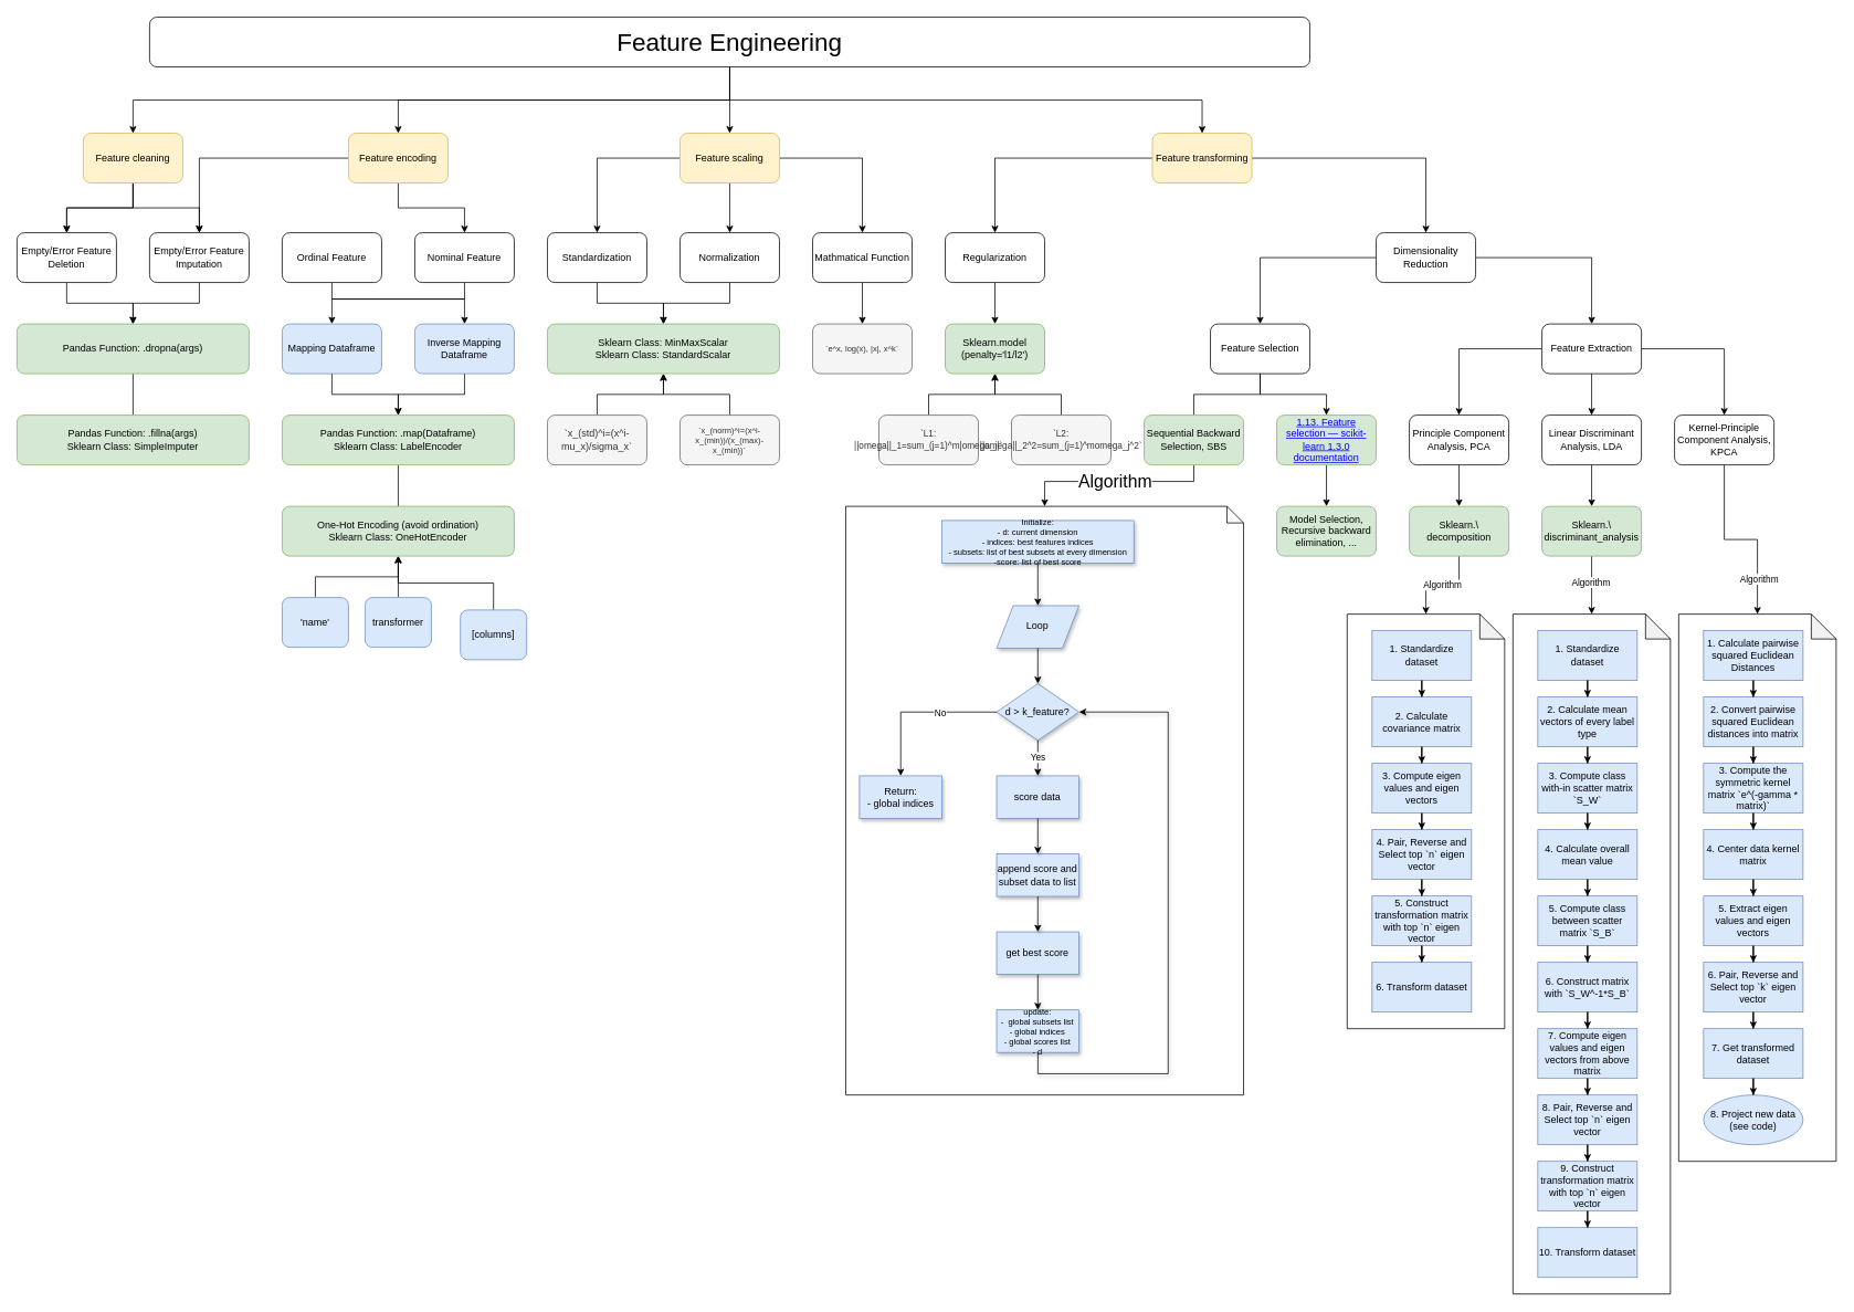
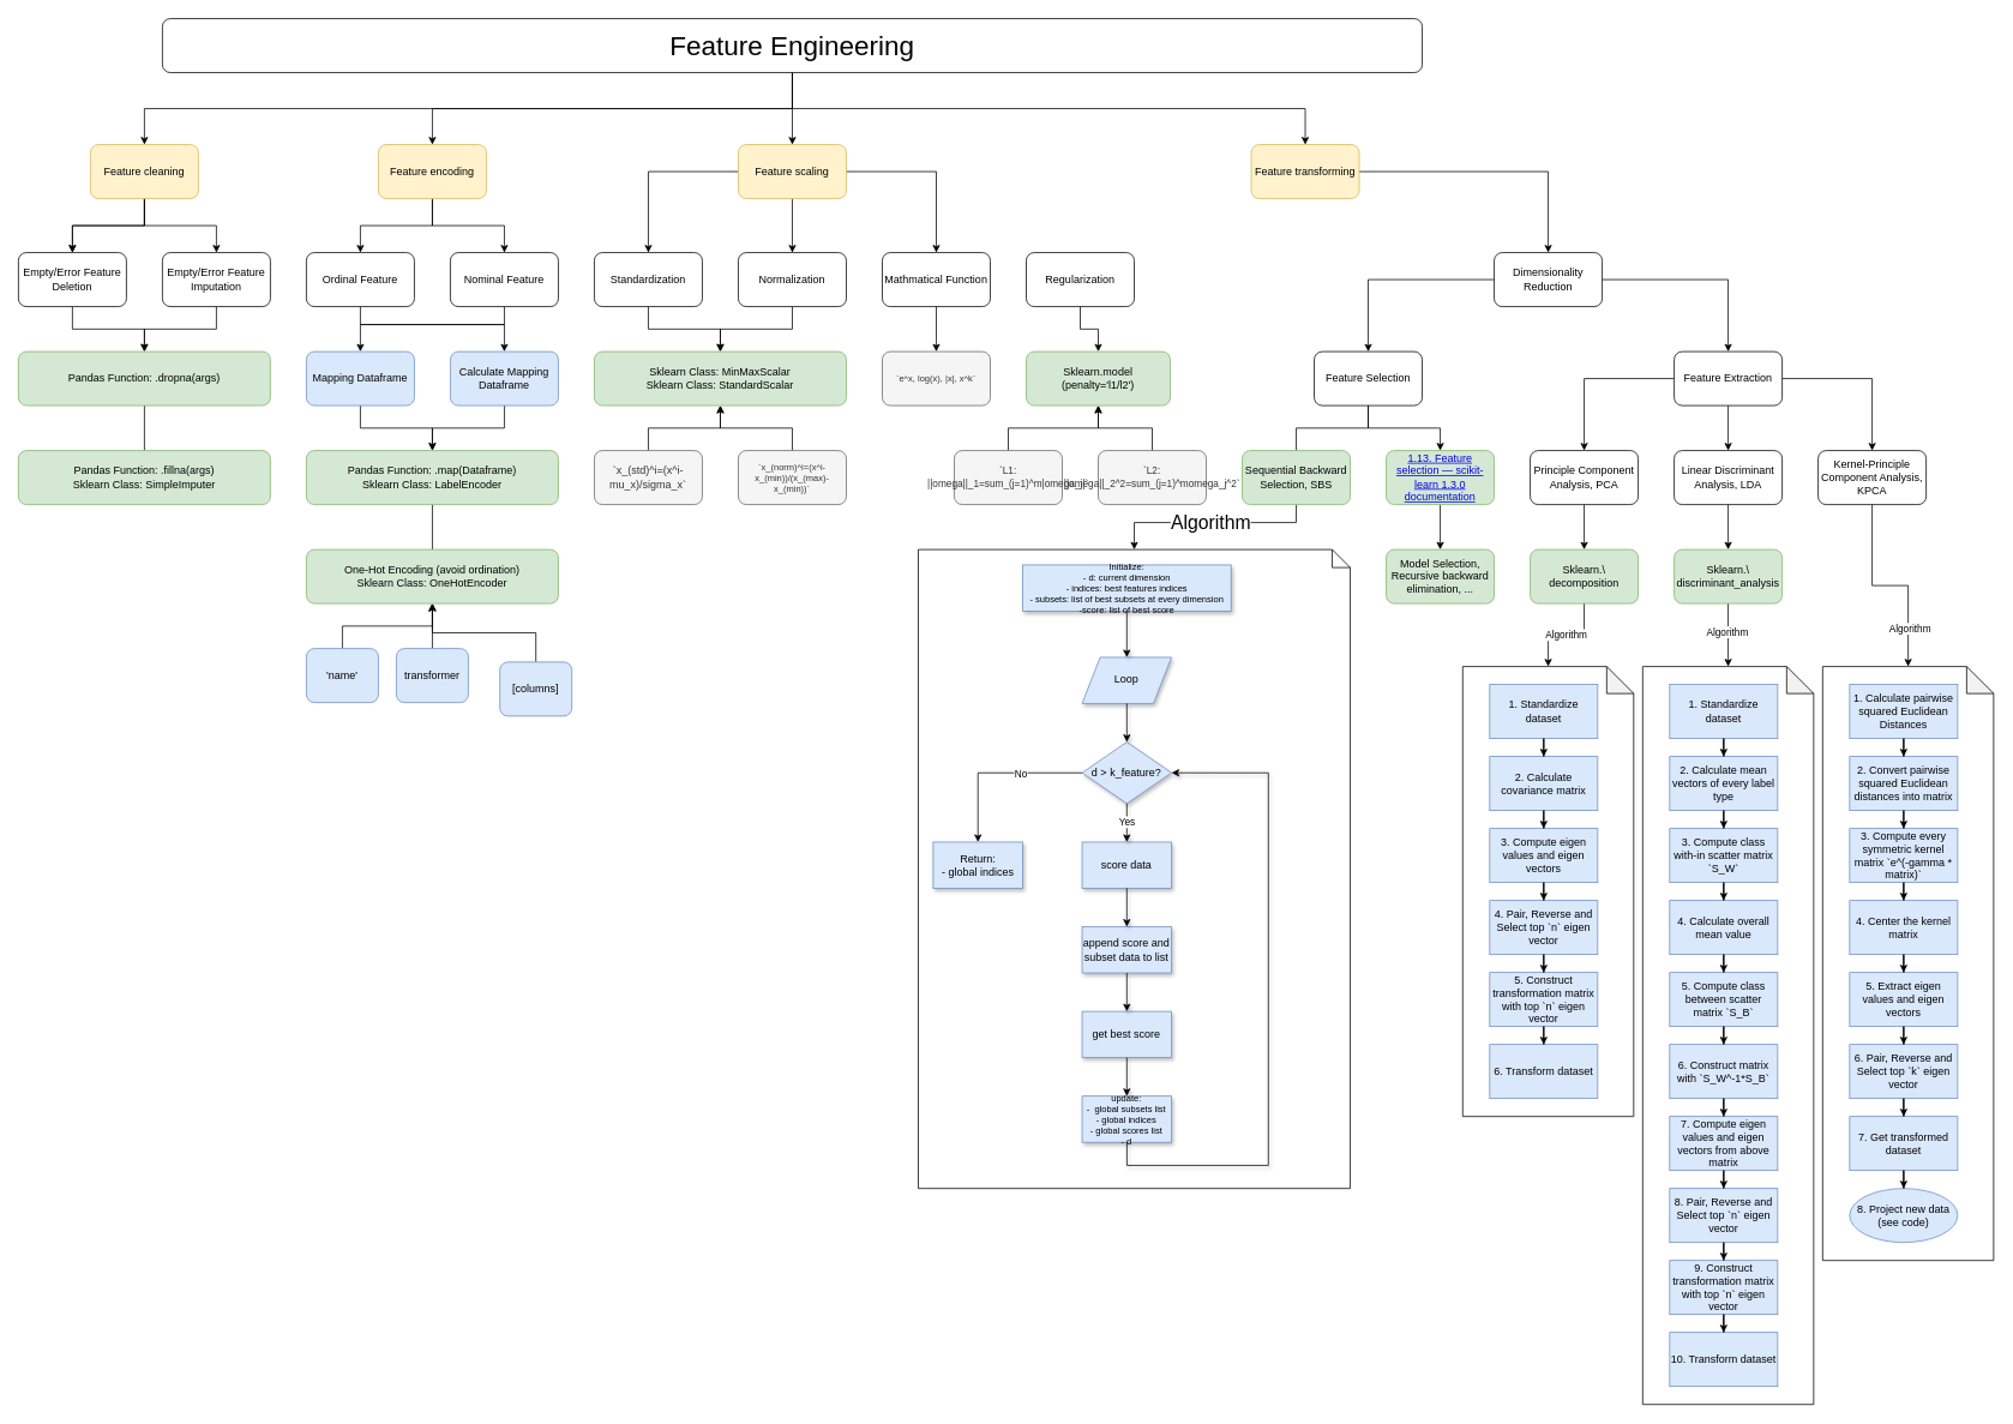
- <mxCell id="11" value="" style="edgeStyle=orthogonalEdgeStyle;rounded=0;orthogonalLoop=1;jettySize=auto;html=1;" parent="1" source="13" target="24" edge="1"><mxGeometry relative="1" as="geometry" /></mxCell>
+ <mxCell id="11" value="" style="edgeStyle=orthogonalEdgeStyle;rounded=0;orthogonalLoop=1;jettySize=auto;html=1;" parent="1" source="13" target="26" edge="1"><mxGeometry relative="1" as="geometry" /></mxCell>
- <mxCell id="18" style="edgeStyle=orthogonalEdgeStyle;rounded=0;orthogonalLoop=1;jettySize=auto;html=1;entryX=0.5;entryY=0;entryDx=0;entryDy=0;" parent="1" source="20" target="55" edge="1"><mxGeometry relative="1" as="geometry" /></mxCell>
- <mxCell id="37" value="Inverse Mapping Dataframe" style="whiteSpace=wrap;html=1;fillColor=#dae8fc;strokeColor=#6c8ebf;rounded=1;" parent="1" vertex="1"><mxGeometry x="500" y="390" width="120" height="60" as="geometry" /></mxCell>
+ <mxCell id="37" value="Calculate Mapping Dataframe" style="whiteSpace=wrap;html=1;fillColor=#dae8fc;strokeColor=#6c8ebf;rounded=1;" parent="1" vertex="1"><mxGeometry x="500" y="390" width="120" height="60" as="geometry" /></mxCell>
- <mxCell id="59" value="&lt;font style=&quot;font-size: 12px;&quot;&gt;Sklearn.model&lt;br&gt;(penalty='l1/l2')&lt;/font&gt;" style="rounded=1;whiteSpace=wrap;html=1;fillColor=#d5e8d4;strokeColor=#82b366;fontSize=8;" parent="1" vertex="1"><mxGeometry x="1140" y="390" width="120" height="60" as="geometry" /></mxCell>
+ <mxCell id="59" value="&lt;font style=&quot;font-size: 12px;&quot;&gt;Sklearn.model&lt;br&gt;(penalty='l1/l2')&lt;/font&gt;" style="rounded=1;whiteSpace=wrap;html=1;fillColor=#d5e8d4;strokeColor=#82b366;fontSize=8;" parent="1" vertex="1"><mxGeometry x="1140" y="390" width="160" height="60" as="geometry" /></mxCell>
- <mxCell id="147" value="3. Compute the symmetric kernel matrix `e^(-gamma * matrix)`" style="rounded=0;whiteSpace=wrap;html=1;fillColor=#dae8fc;strokeColor=#6c8ebf;" parent="142" vertex="1"><mxGeometry x="30" y="180" width="120" height="60" as="geometry" /></mxCell>
+ <mxCell id="147" value="3. Compute every symmetric kernel matrix `e^(-gamma * matrix)`" style="rounded=0;whiteSpace=wrap;html=1;fillColor=#dae8fc;strokeColor=#6c8ebf;" parent="142" vertex="1"><mxGeometry x="30" y="180" width="120" height="60" as="geometry" /></mxCell>
- <mxCell id="149" value="4. Center data kernel matrix" style="rounded=0;whiteSpace=wrap;html=1;fillColor=#dae8fc;strokeColor=#6c8ebf;" parent="142" vertex="1"><mxGeometry x="30" y="260" width="120" height="60" as="geometry" /></mxCell>
+ <mxCell id="149" value="4. Center the kernel matrix" style="rounded=0;whiteSpace=wrap;html=1;fillColor=#dae8fc;strokeColor=#6c8ebf;" parent="142" vertex="1"><mxGeometry x="30" y="260" width="120" height="60" as="geometry" /></mxCell>
